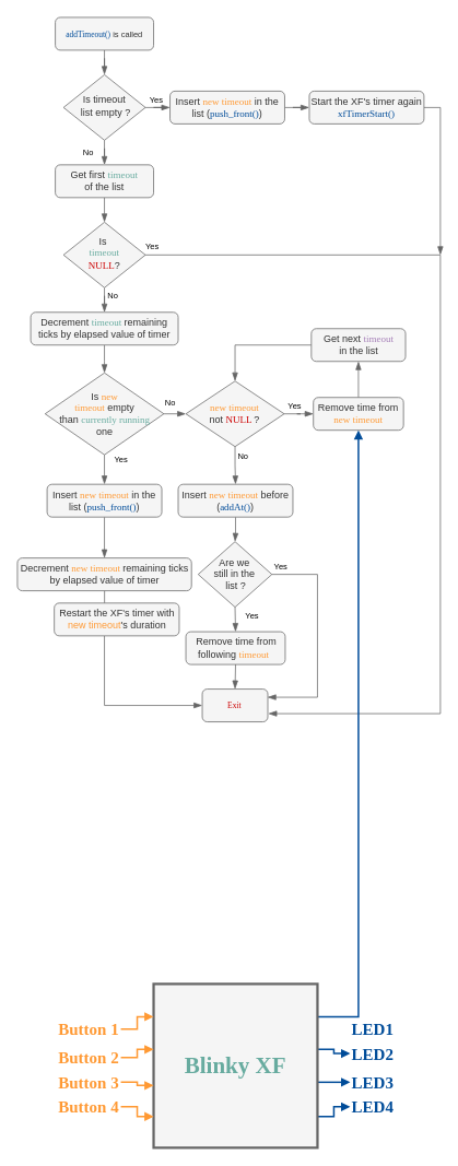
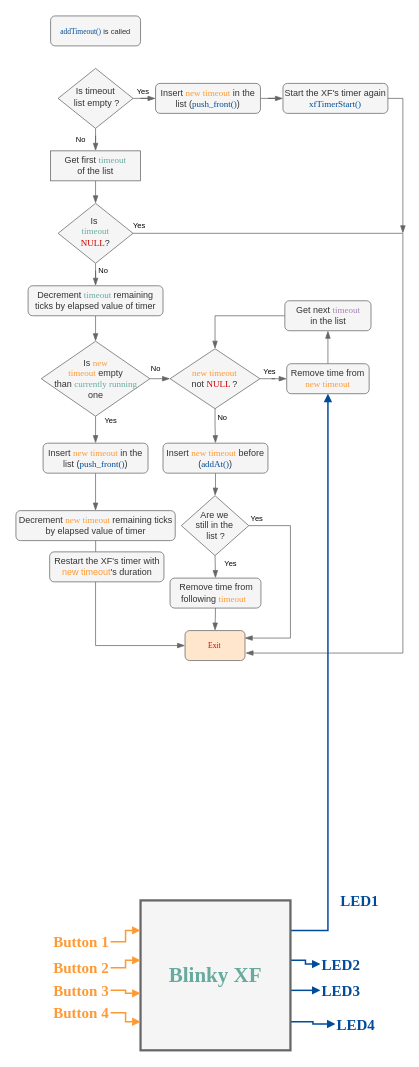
- <mxCell id="2" value="" style="rounded=0;html=1;jettySize=auto;orthogonalLoop=1;fontSize=10;endArrow=blockThin;endFill=1;endSize=8;strokeWidth=1;shadow=0;labelBackgroundColor=none;edgeStyle=orthogonalEdgeStyle;fillColor=#f5f5f5;strokeColor=#666666;" parent="1" source="3" target="6" edge="1"><mxGeometry relative="1" as="geometry" /></mxCell>
- <mxCell id="18" value="&lt;font style=&quot;font-size: 12px;&quot;&gt;Get first &lt;font color=&quot;#67ab9f&quot; face=&quot;Lucida Console&quot;&gt;timeout&lt;/font&gt; &lt;br&gt;of the list&lt;/font&gt;" style="rounded=1;whiteSpace=wrap;html=1;fontSize=10;glass=0;strokeWidth=1;shadow=0;fillColor=#f5f5f5;fontColor=#333333;strokeColor=#666666;" parent="1" vertex="1"><mxGeometry x="67" y="200" width="120" height="40" as="geometry" /></mxCell>
+ <mxCell id="18" value="&lt;font style=&quot;font-size: 12px;&quot;&gt;Get first &lt;font color=&quot;#67ab9f&quot; face=&quot;Lucida Console&quot;&gt;timeout&lt;/font&gt; &lt;br&gt;of the list&lt;/font&gt;" style="whiteSpace=wrap;html=1;fontSize=10;glass=0;strokeWidth=1;shadow=0;fillColor=#f5f5f5;fontColor=#333333;strokeColor=#666666;rounded=0;" parent="1" vertex="1"><mxGeometry x="67" y="200" width="120" height="40" as="geometry" /></mxCell>
- <mxCell id="14" value="&lt;font color=&quot;#cc0000&quot; face=&quot;Lucida Console&quot;&gt;Exit&lt;/font&gt;" style="rounded=1;whiteSpace=wrap;html=1;fontSize=10;glass=0;strokeWidth=1;shadow=0;fillColor=#f5f5f5;fontColor=#333333;strokeColor=#666666;" parent="1" vertex="1"><mxGeometry x="246.38" y="840" width="80" height="40" as="geometry" /></mxCell>
+ <mxCell id="14" value="&lt;font color=&quot;#cc0000&quot; face=&quot;Lucida Console&quot;&gt;Exit&lt;/font&gt;" style="rounded=1;whiteSpace=wrap;html=1;fontSize=10;glass=0;strokeWidth=1;shadow=0;fillColor=#ffe6cc;fontColor=#333333;strokeColor=#666666;" parent="1" vertex="1"><mxGeometry x="246.38" y="840" width="80" height="40" as="geometry" /></mxCell>
- <mxCell id="55" value="LED1" style="text;html=1;strokeColor=none;fillColor=none;align=left;verticalAlign=middle;whiteSpace=wrap;rounded=0;fontFamily=Lucida Console;fontSize=20;fontColor=#004C99;fontStyle=1" vertex="1" parent="1"><mxGeometry x="427" y="1240" width="80" height="30" as="geometry" /></mxCell>
+ <mxCell id="55" value="LED1" style="text;html=1;strokeColor=none;fillColor=none;align=left;verticalAlign=middle;whiteSpace=wrap;rounded=0;fontFamily=Lucida Console;fontSize=20;fontColor=#004C99;fontStyle=1" vertex="1" parent="1"><mxGeometry x="452" y="1185" width="80" height="30" as="geometry" /></mxCell>
- <mxCell id="58" value="LED4" style="text;html=1;strokeColor=none;fillColor=none;align=left;verticalAlign=middle;whiteSpace=wrap;rounded=0;fontFamily=Lucida Console;fontSize=20;fontColor=#004C99;fontStyle=1" vertex="1" parent="1"><mxGeometry x="427" y="1335" width="80" height="30" as="geometry" /></mxCell>
+ <mxCell id="58" value="LED4" style="text;html=1;strokeColor=none;fillColor=none;align=left;verticalAlign=middle;whiteSpace=wrap;rounded=0;fontFamily=Lucida Console;fontSize=20;fontColor=#004C99;fontStyle=1" vertex="1" parent="1"><mxGeometry x="447" y="1350" width="80" height="30" as="geometry" /></mxCell>
